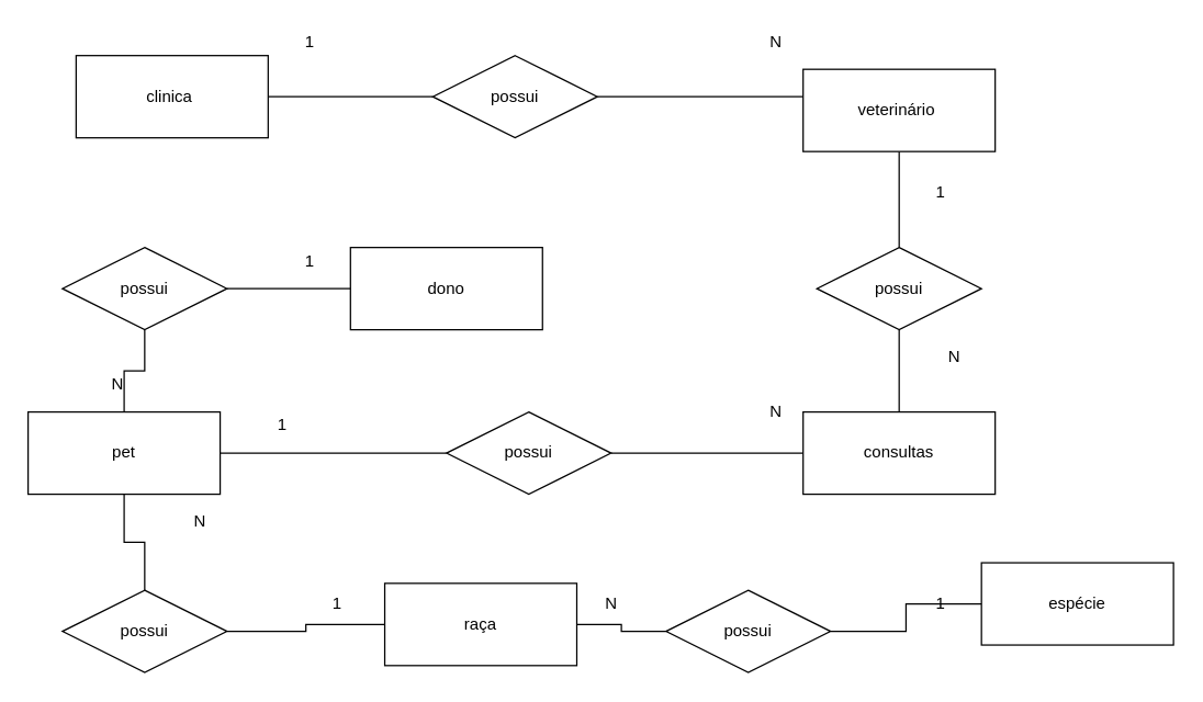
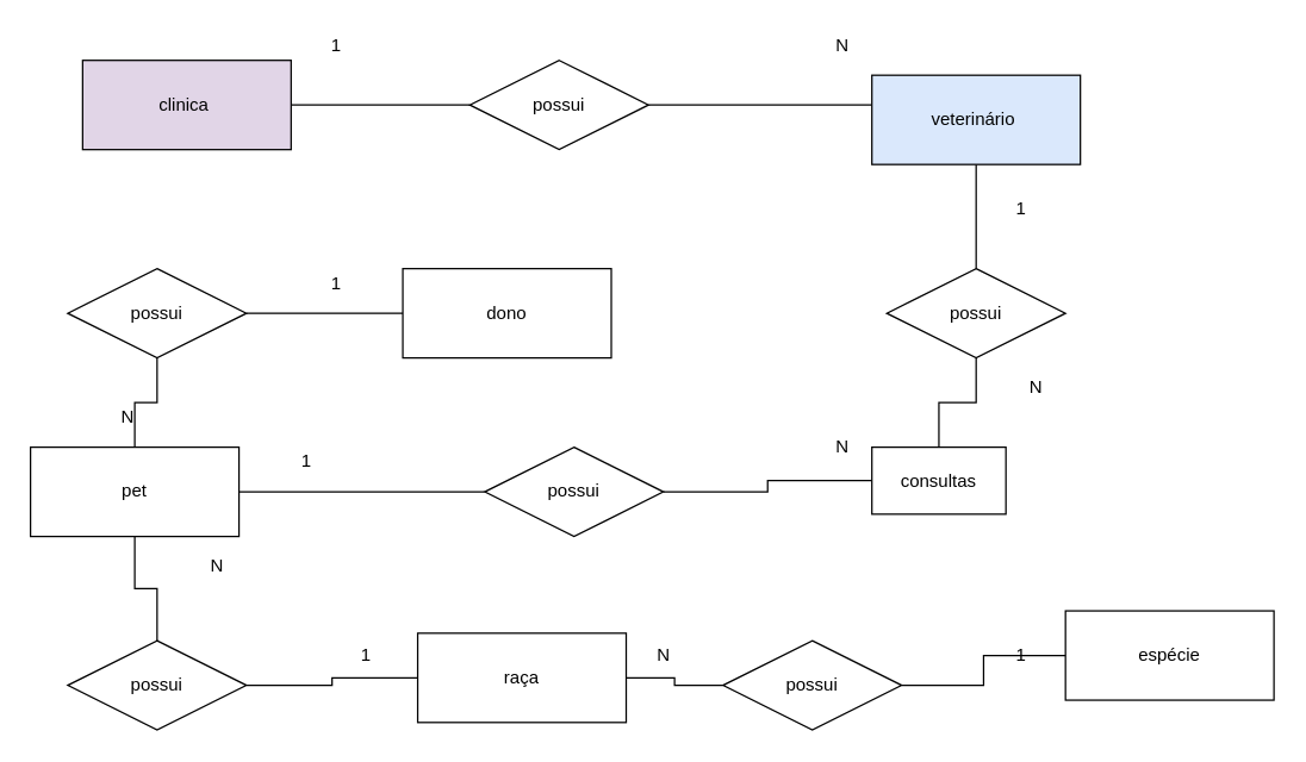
- <mxCell id="3" value="clinica&amp;nbsp;" style="whiteSpace=wrap;html=1;align=center;" vertex="1" parent="1"><mxGeometry x="55" y="40" width="140" height="60" as="geometry" /></mxCell>
+ <mxCell id="3" value="clinica&amp;nbsp;" style="whiteSpace=wrap;html=1;align=center;fillColor=#e1d5e7;" vertex="1" parent="1"><mxGeometry x="55" y="40" width="140" height="60" as="geometry" /></mxCell>
- <mxCell id="7" value="veterinário&amp;nbsp;" style="whiteSpace=wrap;html=1;align=center;" vertex="1" parent="1"><mxGeometry x="585" y="50" width="140" height="60" as="geometry" /></mxCell>
+ <mxCell id="7" value="veterinário&amp;nbsp;" style="whiteSpace=wrap;html=1;align=center;fillColor=#dae8fc;" vertex="1" parent="1"><mxGeometry x="585" y="50" width="140" height="60" as="geometry" /></mxCell>
- <mxCell id="23" value="dono" style="whiteSpace=wrap;html=1;align=center;" vertex="1" parent="1"><mxGeometry x="255" y="180" width="140" height="60" as="geometry" /></mxCell>
+ <mxCell id="23" value="dono" style="whiteSpace=wrap;html=1;align=center;" vertex="1" parent="1"><mxGeometry x="270" y="180" width="140" height="60" as="geometry" /></mxCell>
- <mxCell id="11" value="consultas" style="whiteSpace=wrap;html=1;align=center;" vertex="1" parent="1"><mxGeometry x="585" y="300" width="140" height="60" as="geometry" /></mxCell>
+ <mxCell id="11" value="consultas" style="whiteSpace=wrap;html=1;align=center;" vertex="1" parent="1"><mxGeometry x="585" y="300" width="90" height="45" as="geometry" /></mxCell>
